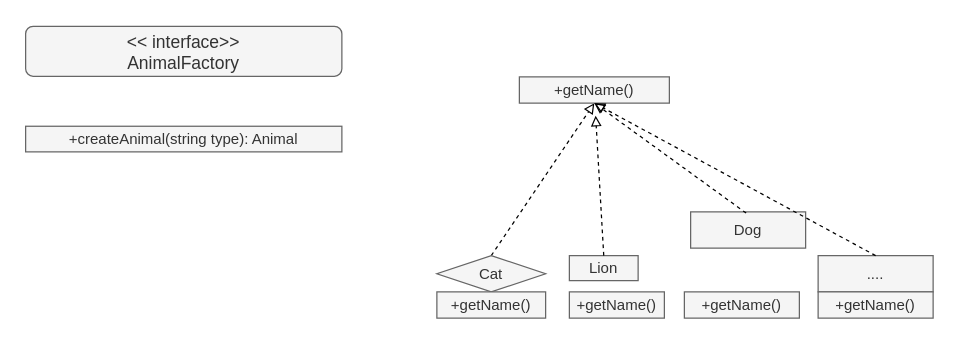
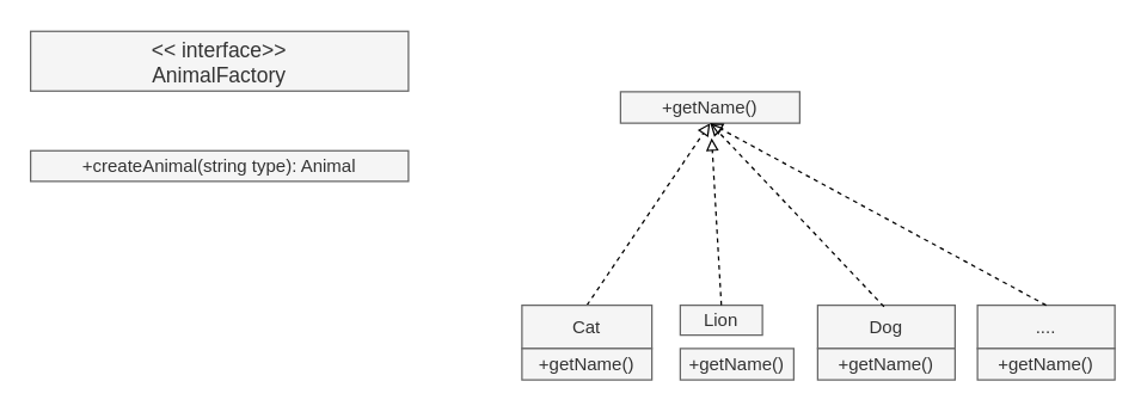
- <mxCell id="12" value="&lt;font style=&quot;font-size: 14px&quot;&gt;&amp;lt;&amp;lt; interface&amp;gt;&amp;gt;&lt;br&gt;AnimalFactory&lt;/font&gt;" style="whiteSpace=wrap;html=1;fillColor=#f5f5f5;strokeColor=#666666;fontColor=#333333;rounded=1;" vertex="1" parent="1"><mxGeometry x="20" y="20.5" width="253" height="40" as="geometry" /></mxCell>
+ <mxCell id="12" value="&lt;font style=&quot;font-size: 14px&quot;&gt;&amp;lt;&amp;lt; interface&amp;gt;&amp;gt;&lt;br&gt;AnimalFactory&lt;/font&gt;" style="rounded=0;whiteSpace=wrap;html=1;fillColor=#f5f5f5;strokeColor=#666666;fontColor=#333333;" vertex="1" parent="1"><mxGeometry x="20" y="20.5" width="253" height="40" as="geometry" /></mxCell>
- <mxCell id="9" value="Dog" style="rounded=0;whiteSpace=wrap;html=1;fillColor=#f5f5f5;strokeColor=#666666;fontColor=#333333;" vertex="1" parent="1"><mxGeometry x="552" y="169" width="92" height="29" as="geometry" /></mxCell>
+ <mxCell id="9" value="Dog" style="rounded=0;whiteSpace=wrap;html=1;fillColor=#f5f5f5;strokeColor=#666666;fontColor=#333333;" vertex="1" parent="1"><mxGeometry x="547" y="204" width="92" height="29" as="geometry" /></mxCell>
- <mxCell id="3" value="Cat" style="rhombus;whiteSpace=wrap;html=1;fillColor=#f5f5f5;strokeColor=#666666;fontColor=#333333;" vertex="1" parent="1"><mxGeometry x="349" y="204" width="87" height="29" as="geometry" /></mxCell>
+ <mxCell id="3" value="Cat" style="rounded=0;whiteSpace=wrap;html=1;fillColor=#f5f5f5;strokeColor=#666666;fontColor=#333333;" vertex="1" parent="1"><mxGeometry x="349" y="204" width="87" height="29" as="geometry" /></mxCell>
